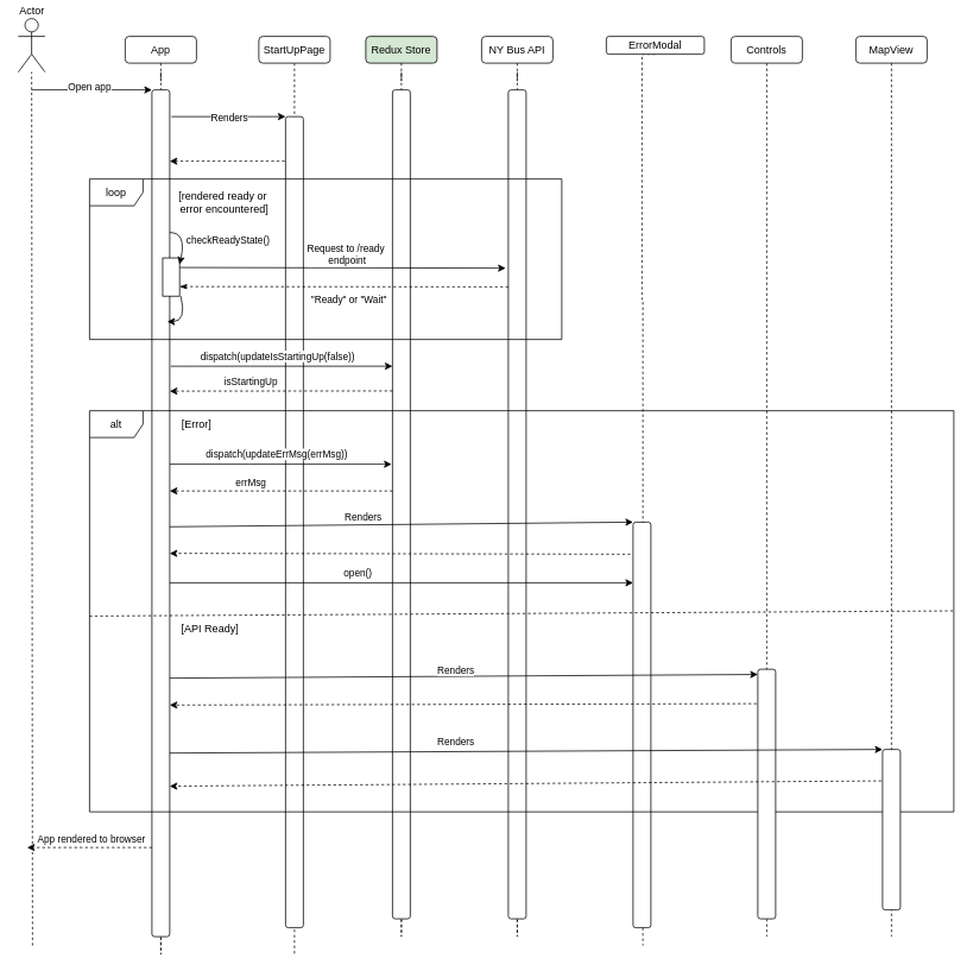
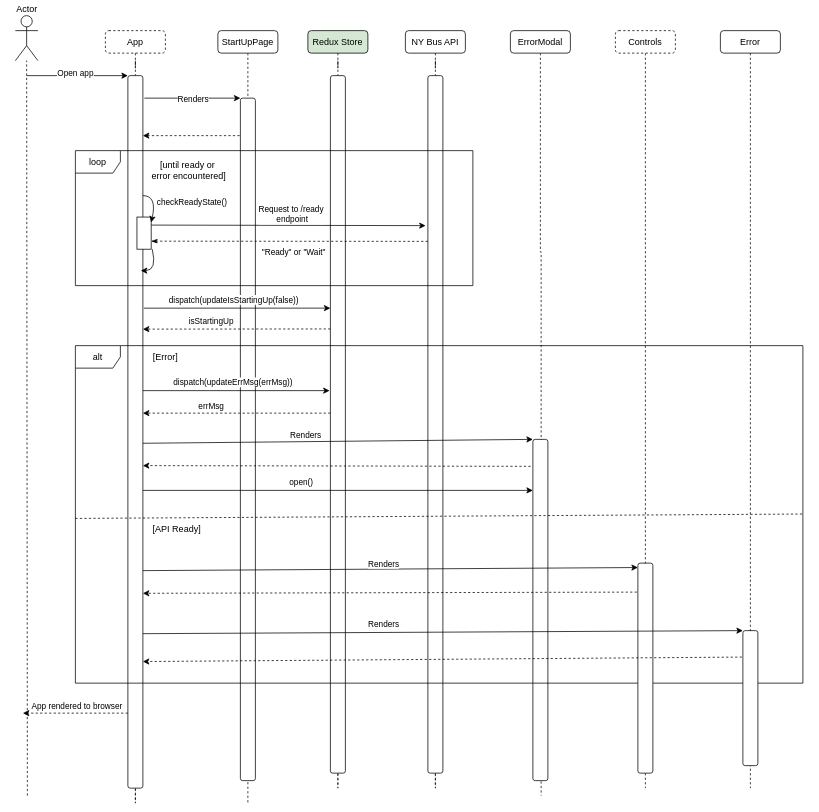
- <mxCell id="24" value="ErrorModal" style="rounded=1;whiteSpace=wrap;html=1;" vertex="1" parent="1"><mxGeometry x="680" y="40" width="110" height="20" as="geometry" /></mxCell>
+ <mxCell id="24" value="ErrorModal" style="rounded=1;whiteSpace=wrap;html=1;" vertex="1" parent="1"><mxGeometry x="680" y="40" width="80" height="30" as="geometry" /></mxCell>
- <mxCell id="7" value="App" style="rounded=1;whiteSpace=wrap;html=1;" vertex="1" parent="1"><mxGeometry x="140" y="40" width="80" height="30" as="geometry" /></mxCell>
+ <mxCell id="7" value="App" style="rounded=1;whiteSpace=wrap;html=1;dashed=1;" vertex="1" parent="1"><mxGeometry x="140" y="40" width="80" height="30" as="geometry" /></mxCell>
- <mxCell id="25" value="Controls" style="rounded=1;whiteSpace=wrap;html=1;" vertex="1" parent="1"><mxGeometry x="820" y="40" width="80" height="30" as="geometry" /></mxCell>
+ <mxCell id="25" value="Controls" style="rounded=1;whiteSpace=wrap;html=1;dashed=1;" vertex="1" parent="1"><mxGeometry x="820" y="40" width="80" height="30" as="geometry" /></mxCell>
- <mxCell id="26" value="MapView" style="rounded=1;whiteSpace=wrap;html=1;" vertex="1" parent="1"><mxGeometry x="960" y="40" width="80" height="30" as="geometry" /></mxCell>
+ <mxCell id="26" value="Error" style="rounded=1;whiteSpace=wrap;html=1;" vertex="1" parent="1"><mxGeometry x="960" y="40" width="80" height="30" as="geometry" /></mxCell>
- <mxCell id="33" value="[rendered ready or&amp;nbsp;&lt;div&gt;error encountered]&lt;/div&gt;" style="text;html=1;align=center;verticalAlign=middle;resizable=1;points=[];autosize=1;strokeColor=none;fillColor=none;movable=1;rotatable=1;deletable=1;editable=1;locked=0;connectable=1;" vertex="1" parent="28"><mxGeometry x="101.051" y="8.4" width="99.31" height="35" as="geometry" /></mxCell>
+ <mxCell id="33" value="[until ready or&amp;nbsp;&lt;div&gt;error encountered]&lt;/div&gt;" style="text;html=1;align=center;verticalAlign=middle;resizable=1;points=[];autosize=1;strokeColor=none;fillColor=none;movable=1;rotatable=1;deletable=1;editable=1;locked=0;connectable=1;" vertex="1" parent="28"><mxGeometry x="101.051" y="8.4" width="99.31" height="35" as="geometry" /></mxCell>
